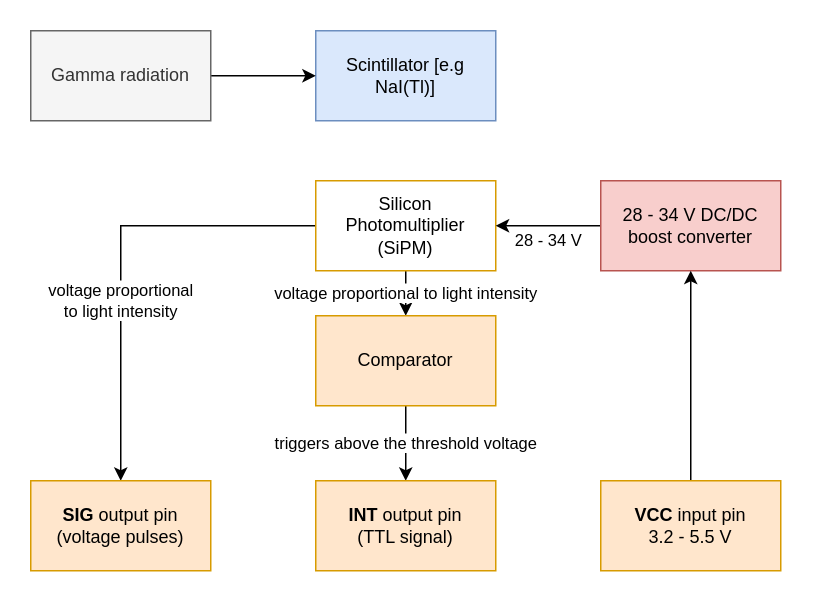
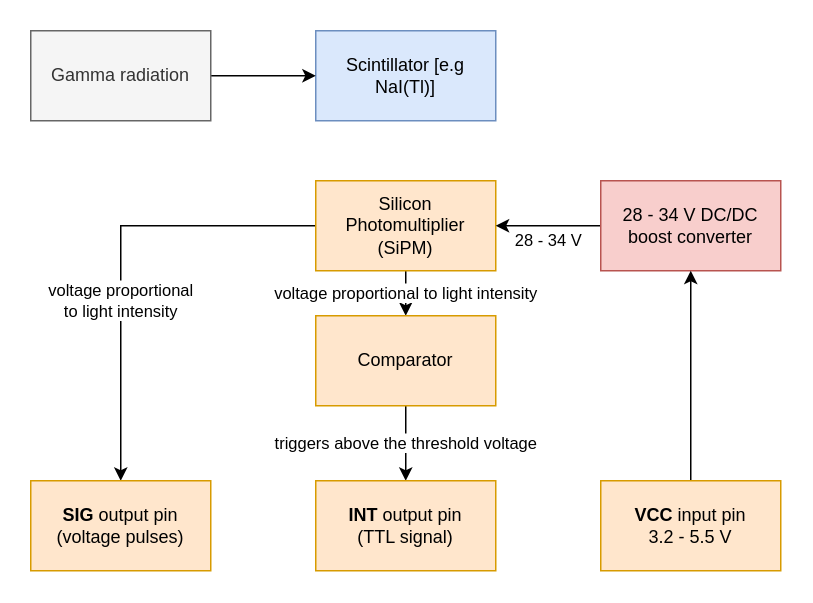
- <mxCell id="4" value="Silicon Photomultiplier (SiPM)" style="rounded=0;whiteSpace=wrap;html=1;fillColor=#ffffff;strokeColor=#d79b00;" parent="1" vertex="1"><mxGeometry x="210" y="120" width="120" height="60" as="geometry" /></mxCell>
+ <mxCell id="4" value="Silicon Photomultiplier (SiPM)" style="rounded=0;whiteSpace=wrap;html=1;fillColor=#ffe6cc;strokeColor=#d79b00;" parent="1" vertex="1"><mxGeometry x="210" y="120" width="120" height="60" as="geometry" /></mxCell>
